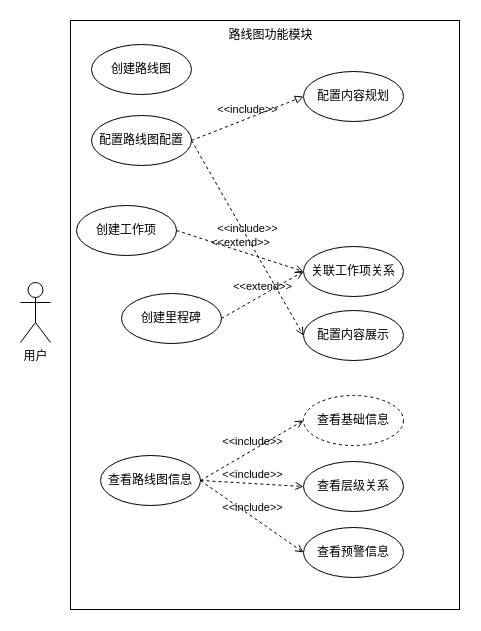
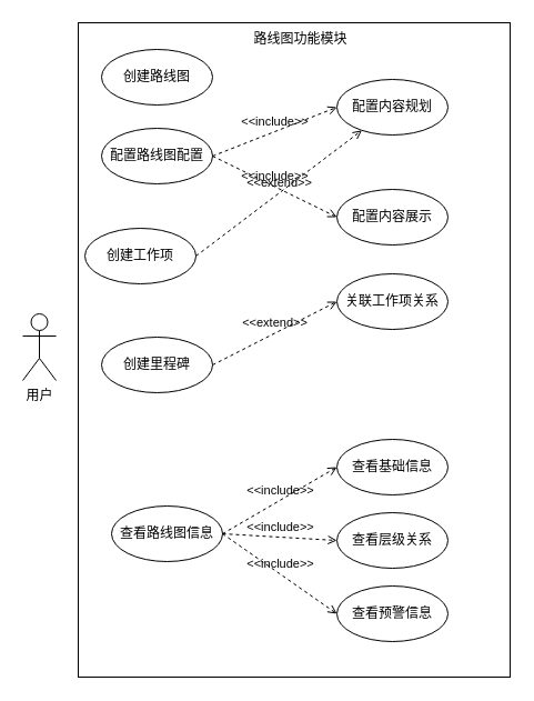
- <mxCell id="16" value="&amp;lt;&amp;lt;include&amp;gt;&amp;gt;" style="html=1;verticalAlign=bottom;labelBackgroundColor=none;endArrow=block;endFill=0;dashed=1;rounded=0;exitX=1;exitY=0.5;exitDx=0;exitDy=0;entryX=0;entryY=0.5;entryDx=0;entryDy=0;" edge="1" parent="1" source="5" target="10"><mxGeometry width="160" relative="1" as="geometry"><mxPoint x="234" y="234" as="sourcePoint" /><mxPoint x="333" y="232" as="targetPoint" /></mxGeometry></mxCell>
+ <mxCell id="16" value="&amp;lt;&amp;lt;include&amp;gt;&amp;gt;" style="html=1;verticalAlign=bottom;labelBackgroundColor=none;endArrow=open;endFill=0;dashed=1;rounded=0;exitX=1;exitY=0.5;exitDx=0;exitDy=0;entryX=0;entryY=0.5;entryDx=0;entryDy=0;" edge="1" parent="1" source="5" target="10"><mxGeometry width="160" relative="1" as="geometry"><mxPoint x="234" y="234" as="sourcePoint" /><mxPoint x="333" y="232" as="targetPoint" /></mxGeometry></mxCell>
- <mxCell id="21" value="&amp;lt;&amp;lt;extend&amp;gt;&amp;gt;" style="html=1;verticalAlign=bottom;labelBackgroundColor=none;endArrow=open;endFill=0;dashed=1;rounded=0;exitX=1;exitY=0.5;exitDx=0;exitDy=0;entryX=0;entryY=0.5;entryDx=0;entryDy=0;" edge="1" parent="1" source="7" target="9"><mxGeometry width="160" relative="1" as="geometry"><mxPoint x="189" y="359" as="sourcePoint" /><mxPoint x="349" y="359" as="targetPoint" /></mxGeometry></mxCell>
+ <mxCell id="21" value="&amp;lt;&amp;lt;extend&amp;gt;&amp;gt;" style="html=1;verticalAlign=bottom;labelBackgroundColor=none;endArrow=open;endFill=0;dashed=1;rounded=0;exitX=1;exitY=0.5;exitDx=0;exitDy=0;" edge="1" parent="1" source="7" target="10"><mxGeometry width="160" relative="1" as="geometry"><mxPoint x="189" y="359" as="sourcePoint" /><mxPoint x="349" y="359" as="targetPoint" /></mxGeometry></mxCell>
- <mxCell id="15" value="创建里程碑" style="ellipse;whiteSpace=wrap;html=1;" vertex="1" parent="1"><mxGeometry x="121" y="293" width="100" height="50" as="geometry" /></mxCell>
+ <mxCell id="15" value="创建里程碑" style="ellipse;whiteSpace=wrap;html=1;" vertex="1" parent="1"><mxGeometry x="91" y="303" width="100" height="50" as="geometry" /></mxCell>
- <mxCell id="11" value="配置内容展示" style="ellipse;whiteSpace=wrap;html=1;" vertex="1" parent="1"><mxGeometry x="303" y="310" width="100" height="50" as="geometry" /></mxCell>
+ <mxCell id="11" value="配置内容展示" style="ellipse;whiteSpace=wrap;html=1;" vertex="1" parent="1"><mxGeometry x="303" y="170" width="100" height="50" as="geometry" /></mxCell>
- <mxCell id="14" value="查看基础信息" style="ellipse;whiteSpace=wrap;html=1;dashed=1;" vertex="1" parent="1"><mxGeometry x="303" y="395" width="100" height="50" as="geometry" /></mxCell>
+ <mxCell id="14" value="查看基础信息" style="ellipse;whiteSpace=wrap;html=1;" vertex="1" parent="1"><mxGeometry x="303" y="395" width="100" height="50" as="geometry" /></mxCell>
